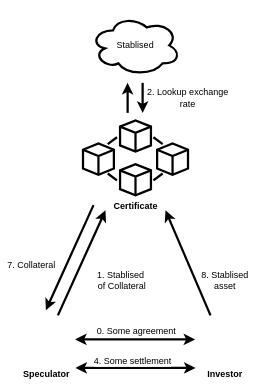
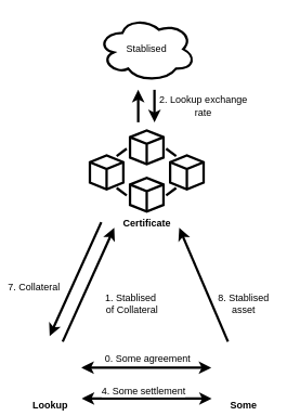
- <mxCell id="16" value="Speculator" style="shape=image;html=1;verticalAlign=top;verticalLabelPosition=bottom;labelBackgroundColor=#ffffff;imageAspect=0;aspect=fixed;image=https://cdn0.iconfinder.com/data/icons/elasto-online-store/26/00-ELASTOFONT-STORE-READY_user-128.png;strokeColor=#000000;strokeWidth=1;fontStyle=1" parent="1" vertex="1"><mxGeometry x="28.5" y="420" width="64" height="64" as="geometry" /></mxCell>
+ <mxCell id="16" value="Lookup" style="shape=image;html=1;verticalAlign=top;verticalLabelPosition=bottom;labelBackgroundColor=#ffffff;imageAspect=0;aspect=fixed;image=https://cdn0.iconfinder.com/data/icons/elasto-online-store/26/00-ELASTOFONT-STORE-READY_user-128.png;strokeColor=#000000;strokeWidth=1;fontStyle=1" parent="1" vertex="1"><mxGeometry x="28.5" y="420" width="64" height="64" as="geometry" /></mxCell>
- <mxCell id="17" value="Investor" style="shape=image;html=1;verticalAlign=top;verticalLabelPosition=bottom;labelBackgroundColor=#ffffff;imageAspect=0;aspect=fixed;image=https://cdn0.iconfinder.com/data/icons/elasto-online-store/26/00-ELASTOFONT-STORE-READY_user-128.png;strokeColor=#000000;strokeWidth=1;imageBackground=none;fontStyle=1" parent="1" vertex="1"><mxGeometry x="267" y="420" width="64" height="64" as="geometry" /></mxCell>
+ <mxCell id="17" value="Some" style="shape=image;html=1;verticalAlign=top;verticalLabelPosition=bottom;labelBackgroundColor=#ffffff;imageAspect=0;aspect=fixed;image=https://cdn0.iconfinder.com/data/icons/elasto-online-store/26/00-ELASTOFONT-STORE-READY_user-128.png;strokeColor=#000000;strokeWidth=1;imageBackground=none;fontStyle=1" parent="1" vertex="1"><mxGeometry x="267" y="420" width="64" height="64" as="geometry" /></mxCell>
